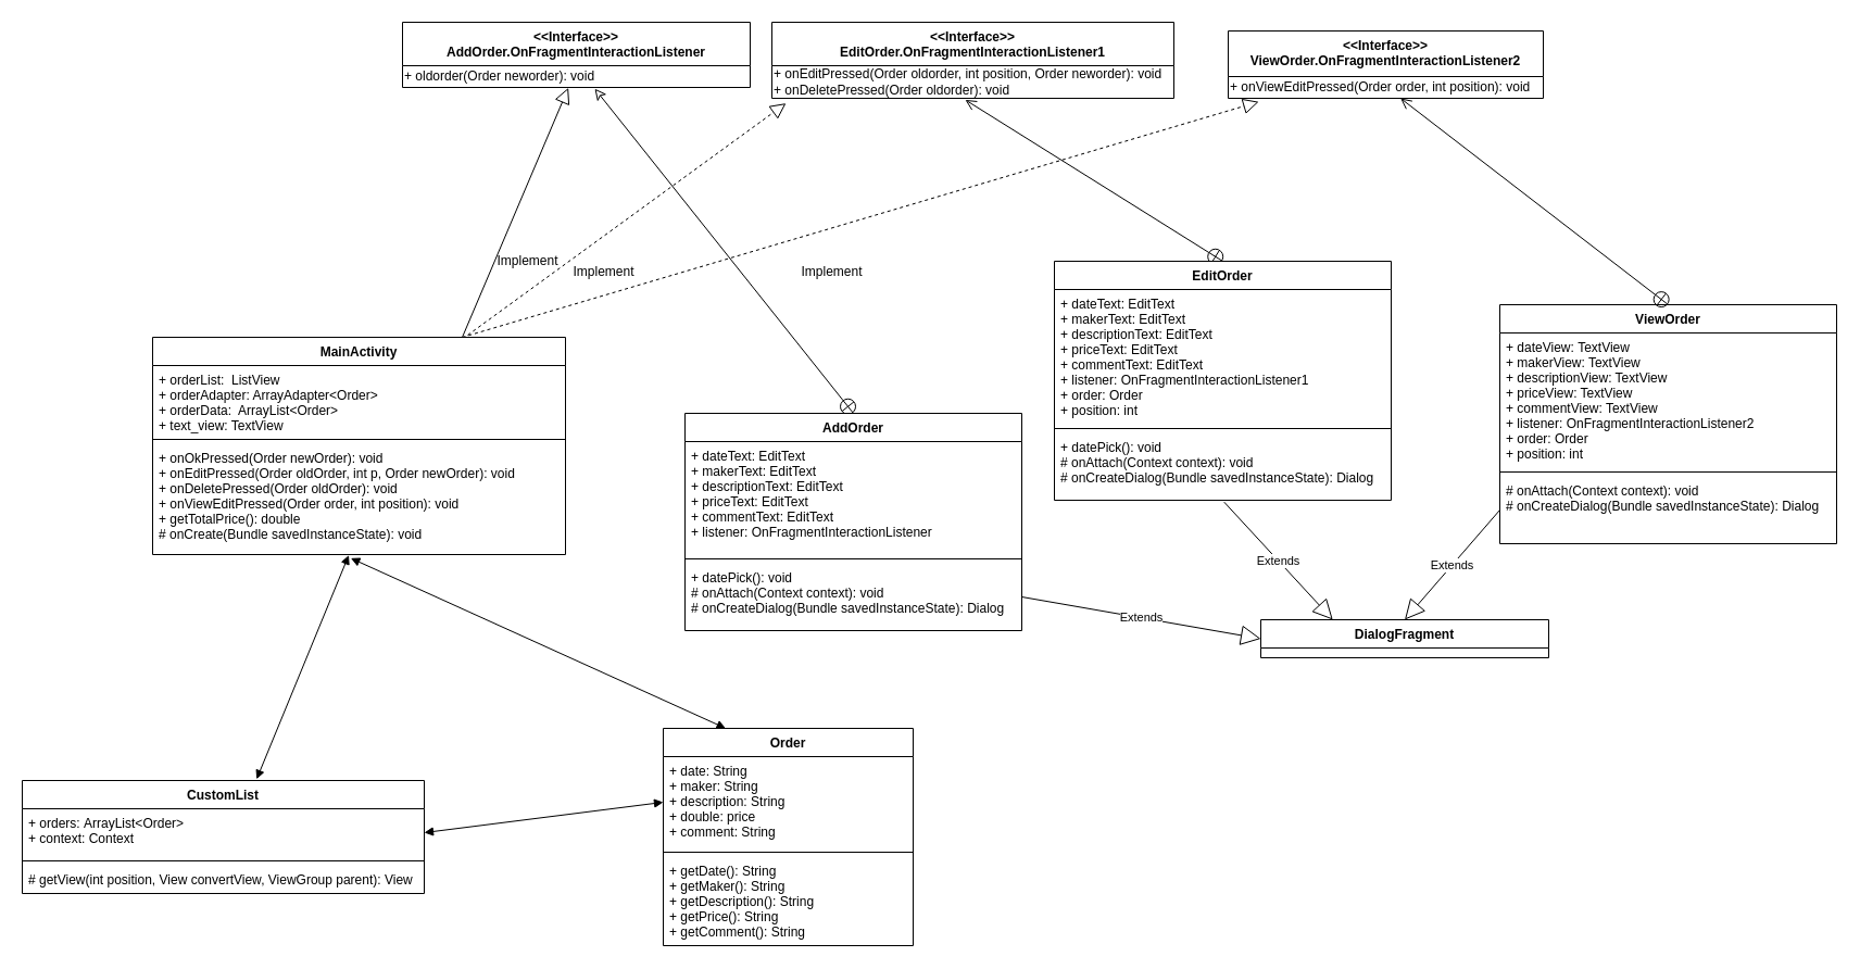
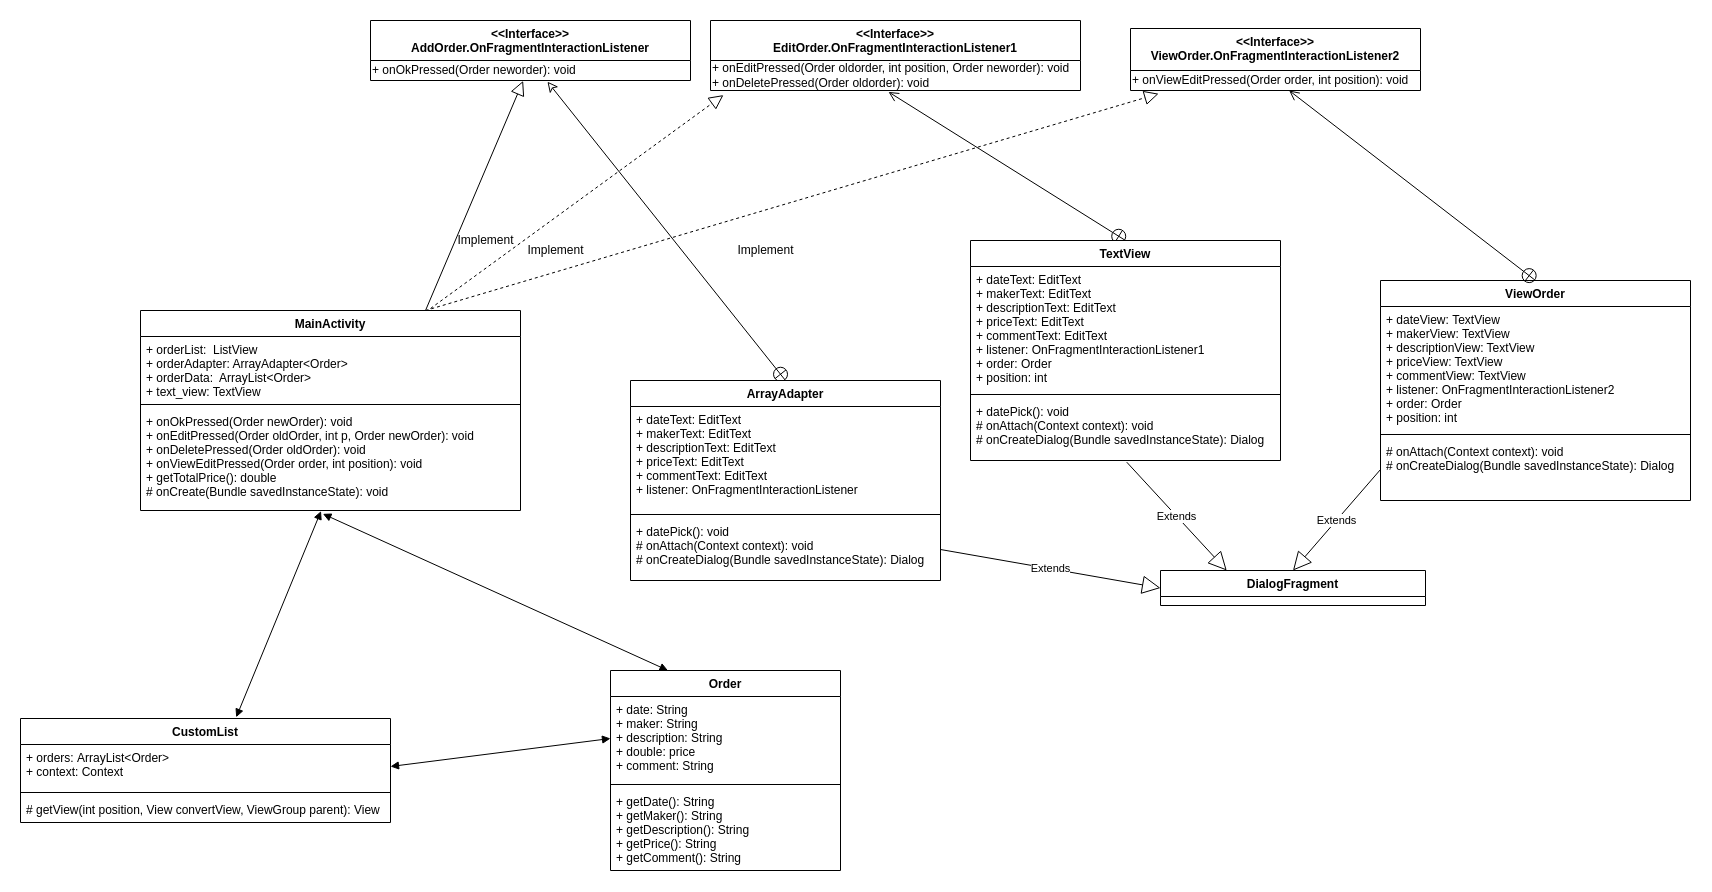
- <mxCell id="43" value="+ oldorder(Order neworder): void" style="text;html=1;align=left;verticalAlign=middle;resizable=0;points=[];autosize=1;" vertex="1" parent="42"><mxGeometry y="40" width="320" height="20" as="geometry" /></mxCell>
+ <mxCell id="43" value="+ onOkPressed(Order neworder): void" style="text;html=1;align=left;verticalAlign=middle;resizable=0;points=[];autosize=1;" vertex="1" parent="42"><mxGeometry y="40" width="320" height="20" as="geometry" /></mxCell>
- <mxCell id="19" value="EditOrder" style="swimlane;fontStyle=1;align=center;verticalAlign=top;childLayout=stackLayout;horizontal=1;startSize=26;horizontalStack=0;resizeParent=1;resizeParentMax=0;resizeLast=0;collapsible=1;marginBottom=0;" vertex="1" parent="1"><mxGeometry x="970" y="240" width="310" height="220" as="geometry" /></mxCell>
+ <mxCell id="19" value="TextView" style="swimlane;fontStyle=1;align=center;verticalAlign=top;childLayout=stackLayout;horizontal=1;startSize=26;horizontalStack=0;resizeParent=1;resizeParentMax=0;resizeLast=0;collapsible=1;marginBottom=0;" vertex="1" parent="1"><mxGeometry x="970" y="240" width="310" height="220" as="geometry" /></mxCell>
- <mxCell id="23" value="AddOrder" style="swimlane;fontStyle=1;align=center;verticalAlign=top;childLayout=stackLayout;horizontal=1;startSize=26;horizontalStack=0;resizeParent=1;resizeParentMax=0;resizeLast=0;collapsible=1;marginBottom=0;" vertex="1" parent="1"><mxGeometry x="630" y="380" width="310" height="200" as="geometry" /></mxCell>
+ <mxCell id="23" value="ArrayAdapter" style="swimlane;fontStyle=1;align=center;verticalAlign=top;childLayout=stackLayout;horizontal=1;startSize=26;horizontalStack=0;resizeParent=1;resizeParentMax=0;resizeLast=0;collapsible=1;marginBottom=0;" vertex="1" parent="1"><mxGeometry x="630" y="380" width="310" height="200" as="geometry" /></mxCell>
